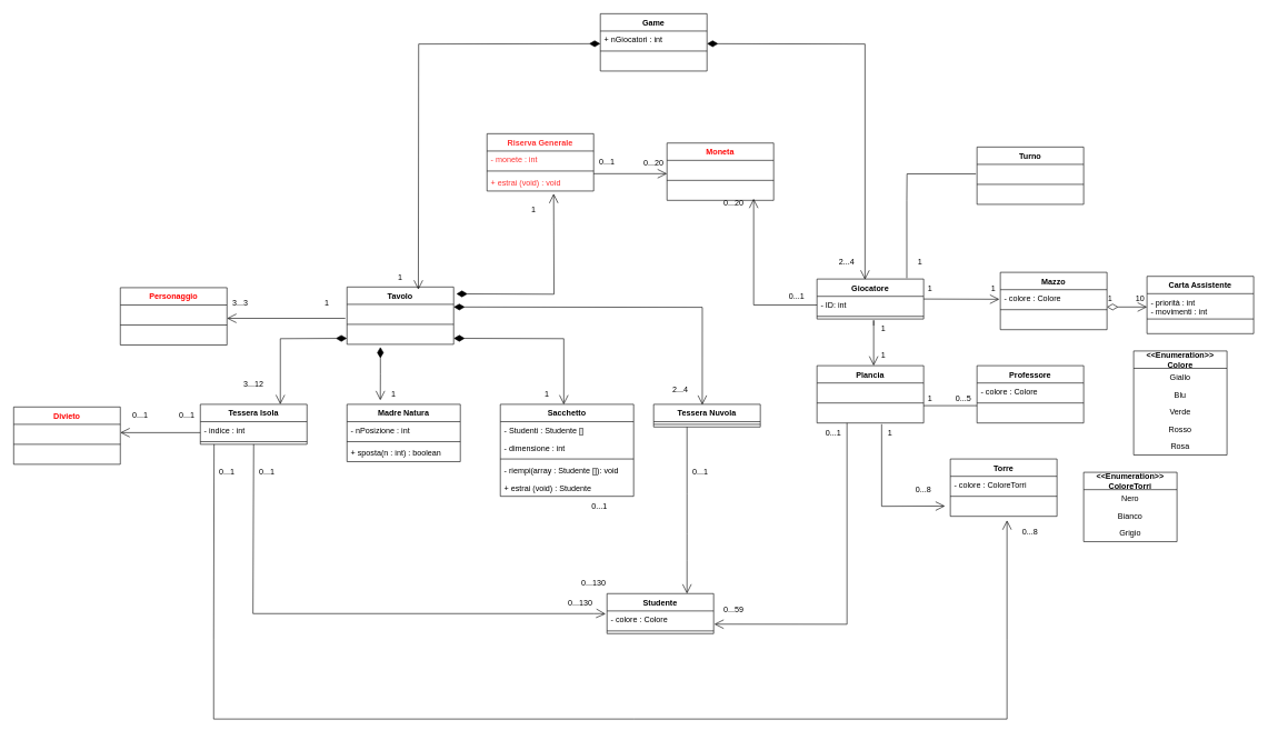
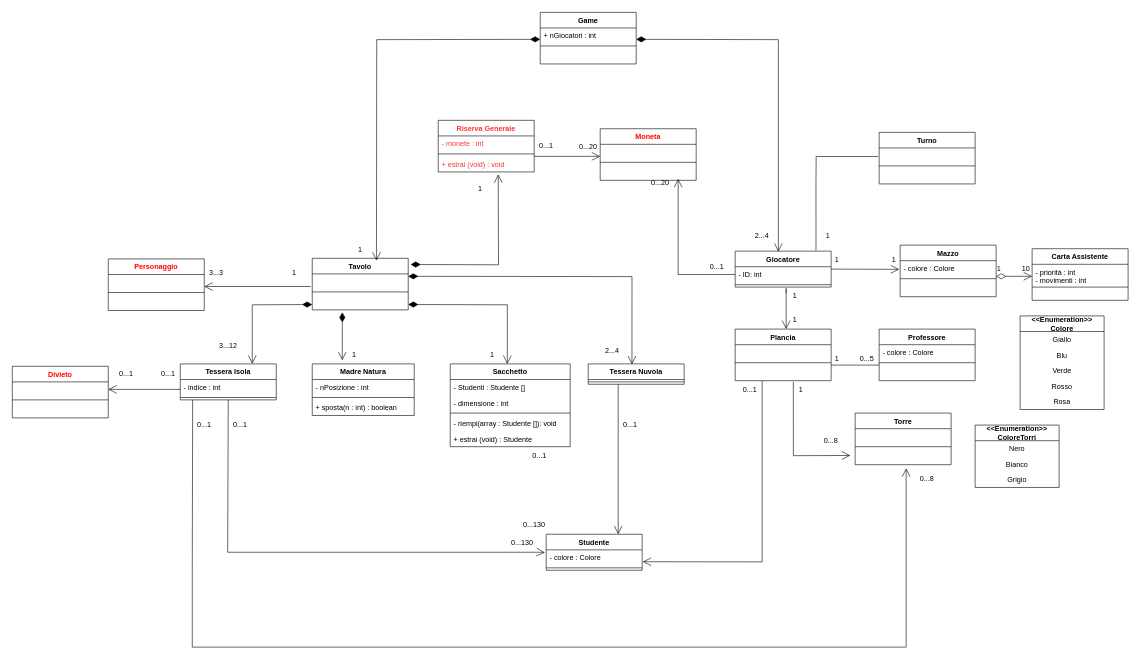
- <mxCell id="106" value="- colore : ColoreTorri" style="text;strokeColor=none;fillColor=none;align=left;verticalAlign=top;spacingLeft=4;spacingRight=4;overflow=hidden;rotatable=0;points=[[0,0.5],[1,0.5]];portConstraint=eastwest;container=0;" parent="104" vertex="1"><mxGeometry y="26" width="160" height="26" as="geometry" /></mxCell>
- <mxCell id="73" value="0...59" style="text;html=1;strokeColor=none;fillColor=none;align=center;verticalAlign=middle;whiteSpace=wrap;rounded=0;" parent="1" vertex="1"><mxGeometry x="1070" y="900" width="60" height="30" as="geometry" /></mxCell>
